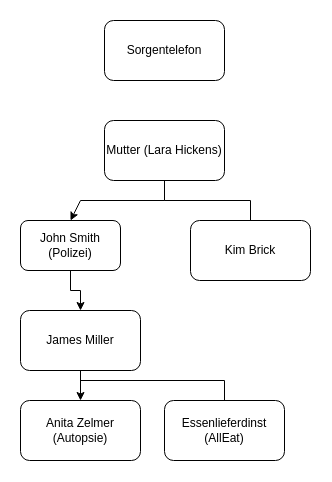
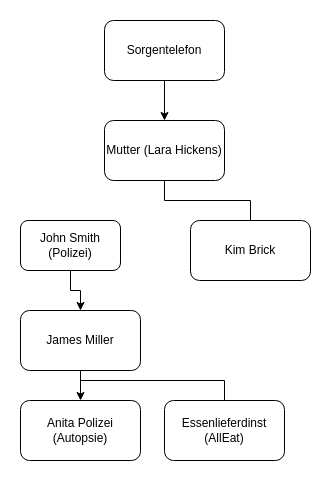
+ <mxCell id="4" value="" style="endArrow=classic;html=1;rounded=0;entryX=0.5;entryY=0;entryDx=0;entryDy=0;exitX=0.5;exitY=1;exitDx=0;exitDy=0;" parent="1" source="2" target="3" edge="1"><mxGeometry width="50" height="50" relative="1" as="geometry"><mxPoint x="130" y="120" as="sourcePoint" /><mxPoint x="180" y="70" as="targetPoint" /></mxGeometry></mxCell>
- <mxCell id="5" value="" style="endArrow=classic;html=1;rounded=0;exitX=0.5;exitY=1;exitDx=0;exitDy=0;entryX=0.5;entryY=0;entryDx=0;entryDy=0;" parent="1" source="3" target="7" edge="1"><mxGeometry width="50" height="50" relative="1" as="geometry"><mxPoint x="130" y="290" as="sourcePoint" /><mxPoint x="90" y="230" as="targetPoint" /><Array as="points"><mxPoint x="164" y="200" /><mxPoint x="80" y="200" /></Array></mxGeometry></mxCell>
- <mxCell id="13" value="Anita Zelmer (Autopsie)" style="rounded=1;whiteSpace=wrap;html=1;" parent="1" vertex="1"><mxGeometry x="20" y="400" width="120" height="60" as="geometry" /></mxCell>
+ <mxCell id="13" value="Anita Polizei (Autopsie)" style="rounded=1;whiteSpace=wrap;html=1;" parent="1" vertex="1"><mxGeometry x="20" y="400" width="120" height="60" as="geometry" /></mxCell>
